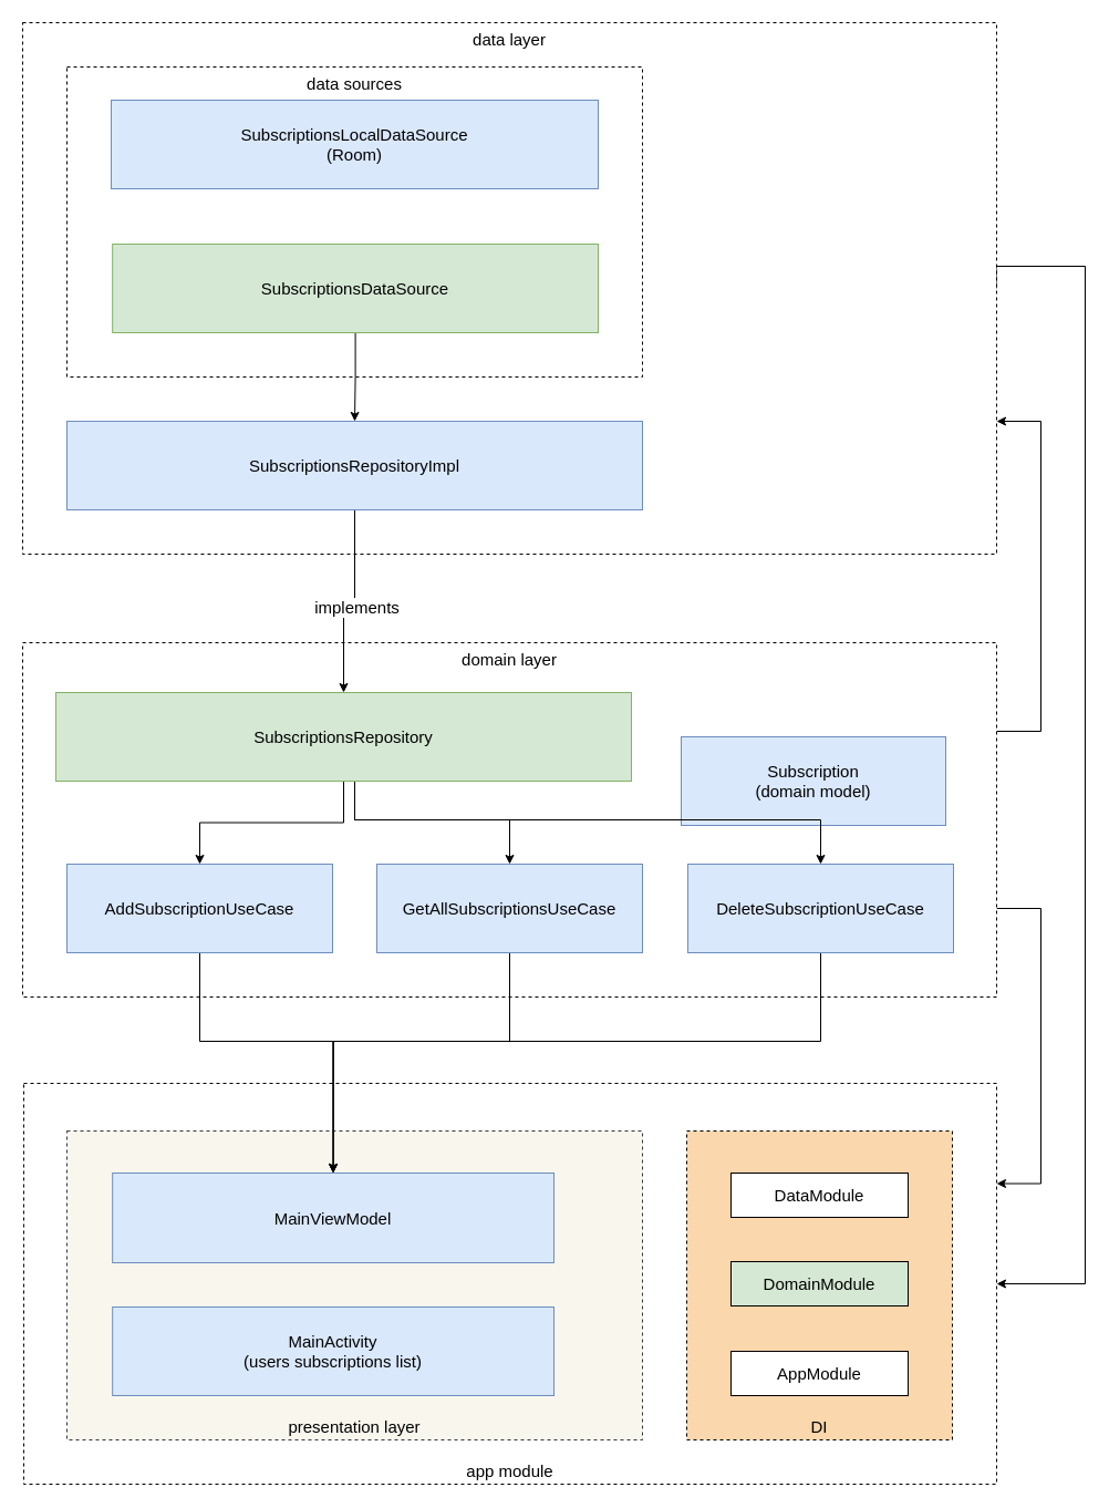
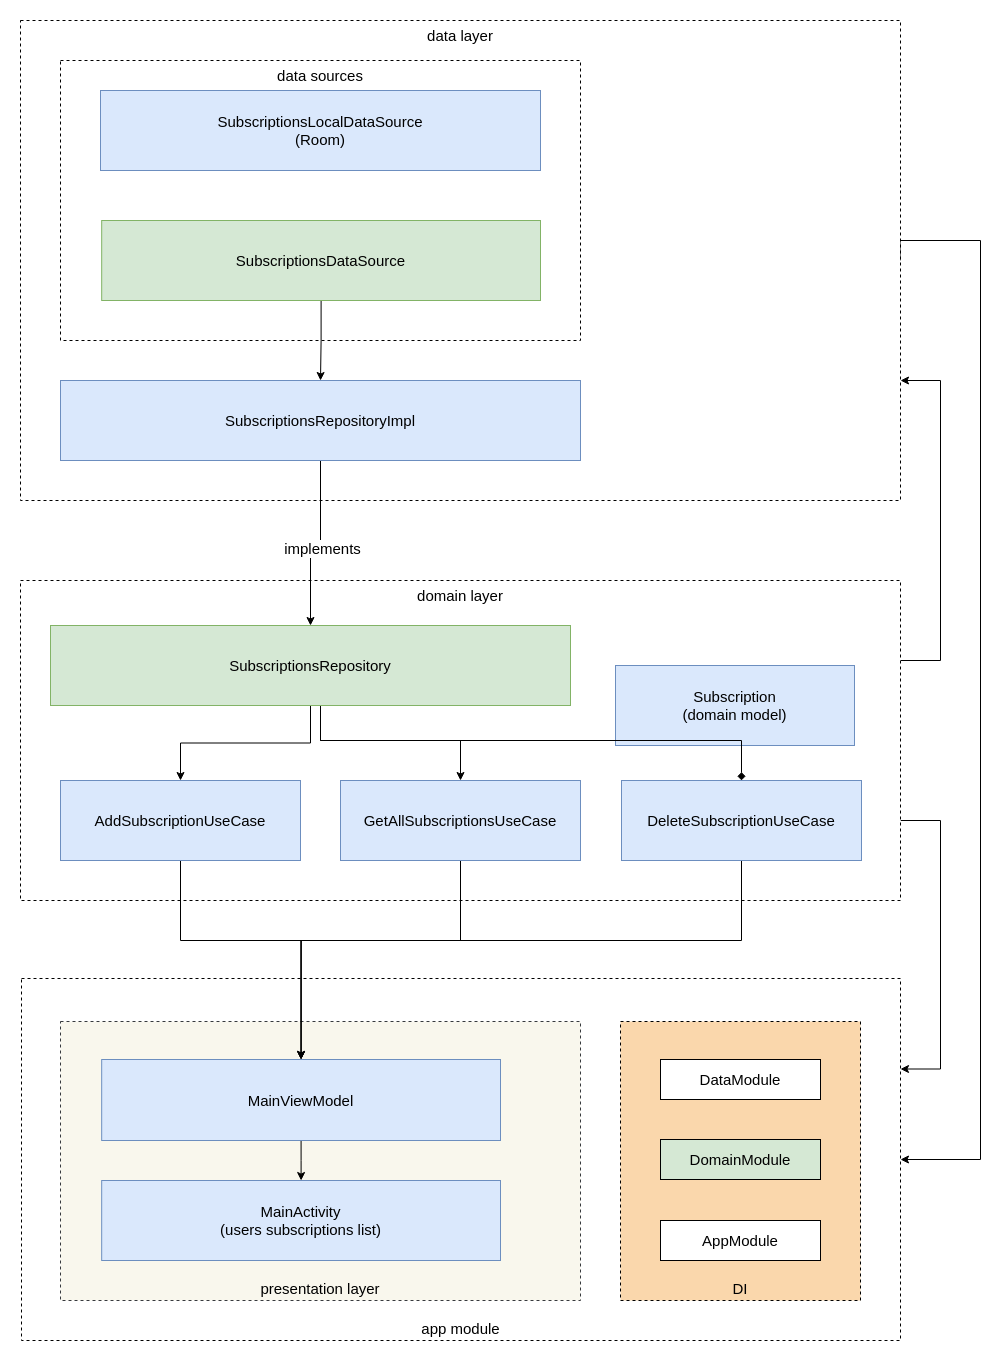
- <mxCell id="16" style="edgeStyle=orthogonalEdgeStyle;rounded=0;orthogonalLoop=1;jettySize=auto;html=1;exitX=0.5;exitY=1;exitDx=0;exitDy=0;entryX=0.5;entryY=0;entryDx=0;entryDy=0;fontSize=15;" parent="1" source="19" target="15" edge="1"><mxGeometry relative="1" as="geometry"><Array as="points"><mxPoint x="320" y="740" /><mxPoint x="741" y="740" /></Array></mxGeometry></mxCell>
+ <mxCell id="16" style="edgeStyle=orthogonalEdgeStyle;rounded=0;orthogonalLoop=1;jettySize=auto;html=1;exitX=0.5;exitY=1;exitDx=0;exitDy=0;entryX=0.5;entryY=0;entryDx=0;entryDy=0;fontSize=15;endArrow=diamond;" parent="1" source="19" target="15" edge="1"><mxGeometry relative="1" as="geometry"><Array as="points"><mxPoint x="320" y="740" /><mxPoint x="741" y="740" /></Array></mxGeometry></mxCell>
+ <mxCell id="9" style="edgeStyle=orthogonalEdgeStyle;rounded=0;orthogonalLoop=1;jettySize=auto;html=1;exitX=0.5;exitY=1;exitDx=0;exitDy=0;" parent="1" source="10" target="27" edge="1"><mxGeometry relative="1" as="geometry" /></mxCell>
